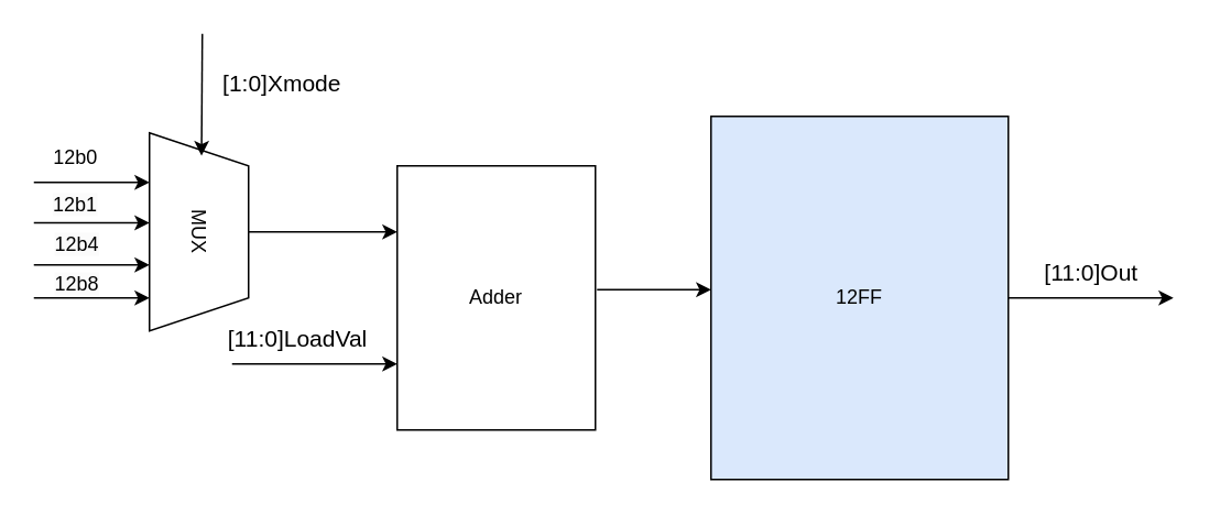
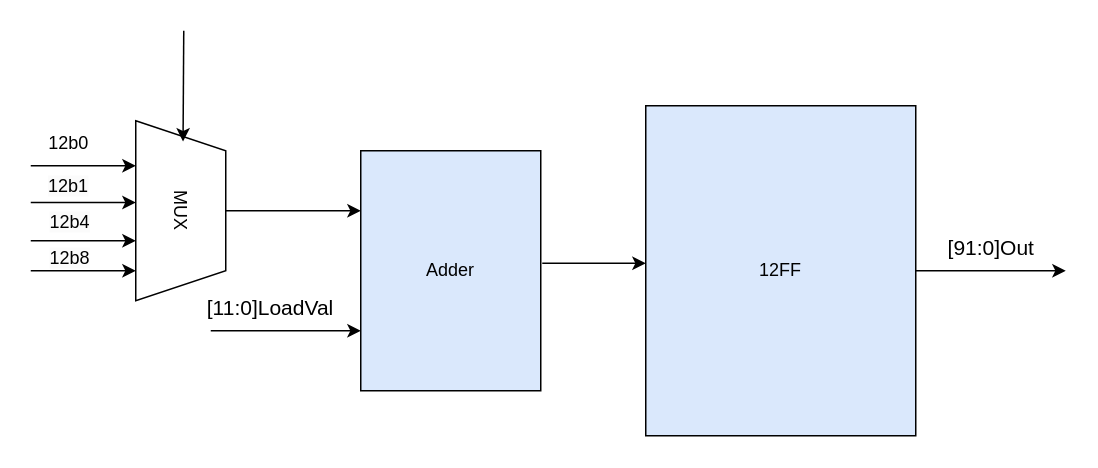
- <mxCell id="12" value="&lt;font style=&quot;font-size: 14px;&quot;&gt;[1:0]Xmode&lt;/font&gt;" style="text;html=1;align=center;verticalAlign=middle;resizable=0;points=[];autosize=1;strokeColor=none;fillColor=none;" vertex="1" parent="1"><mxGeometry x="120" y="35" width="100" height="30" as="geometry" /></mxCell>
- <mxCell id="10" value="&lt;font style=&quot;font-size: 14px;&quot;&gt;[11:0]Out&lt;/font&gt;" style="text;html=1;align=center;verticalAlign=middle;resizable=0;points=[];autosize=1;strokeColor=none;fillColor=none;" vertex="1" parent="1"><mxGeometry x="620" y="150" width="80" height="30" as="geometry" /></mxCell>
+ <mxCell id="10" value="&lt;font style=&quot;font-size: 14px;&quot;&gt;[91:0]Out&lt;/font&gt;" style="text;html=1;align=center;verticalAlign=middle;resizable=0;points=[];autosize=1;strokeColor=none;fillColor=none;" vertex="1" parent="1"><mxGeometry x="620" y="150" width="80" height="30" as="geometry" /></mxCell>
- <mxCell id="3" value="Adder" style="rounded=0;whiteSpace=wrap;html=1;" parent="1" vertex="1"><mxGeometry x="240" y="100" width="120" height="160" as="geometry" /></mxCell>
+ <mxCell id="3" value="Adder" style="rounded=0;whiteSpace=wrap;html=1;fillColor=#dae8fc;" parent="1" vertex="1"><mxGeometry x="240" y="100" width="120" height="160" as="geometry" /></mxCell>
